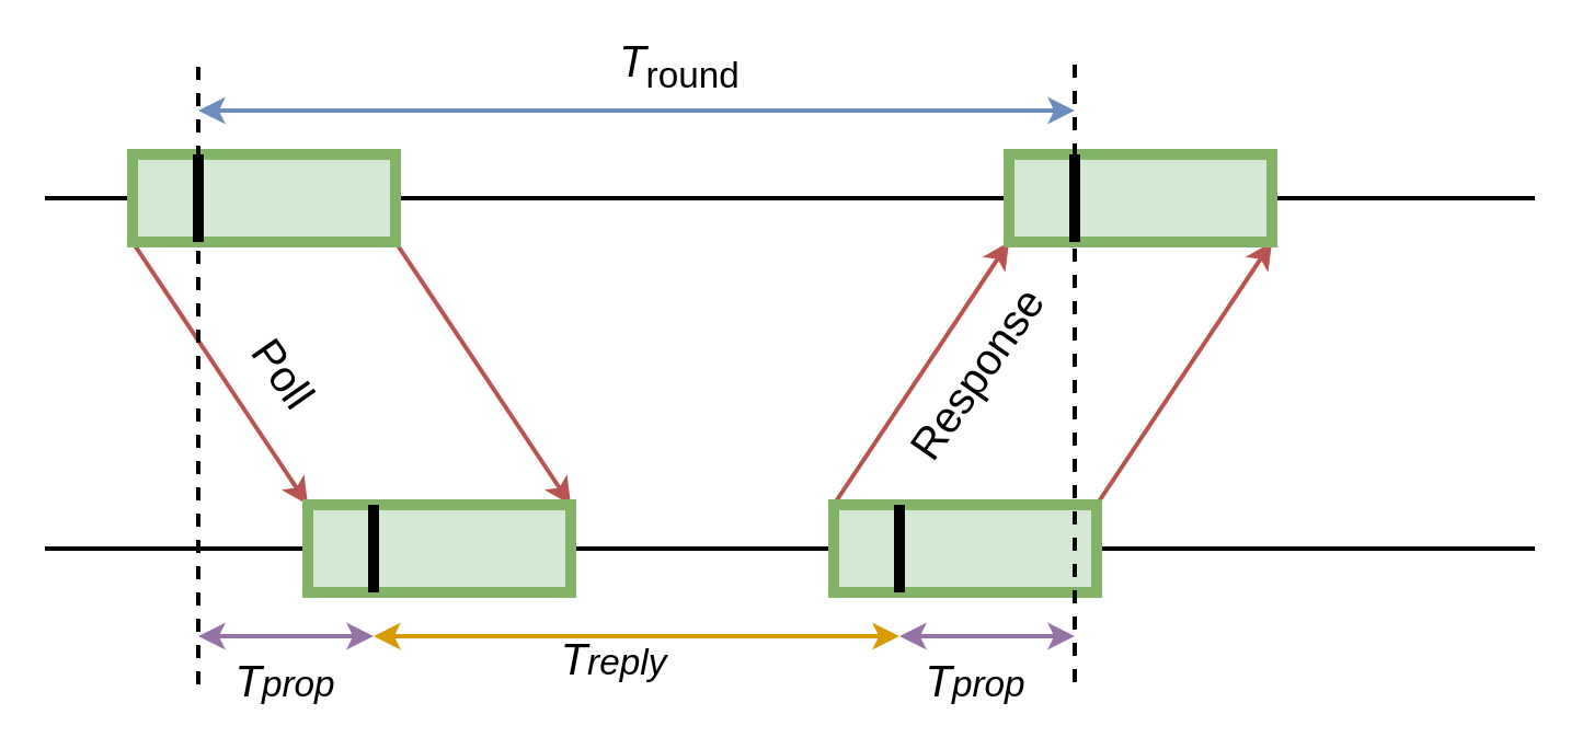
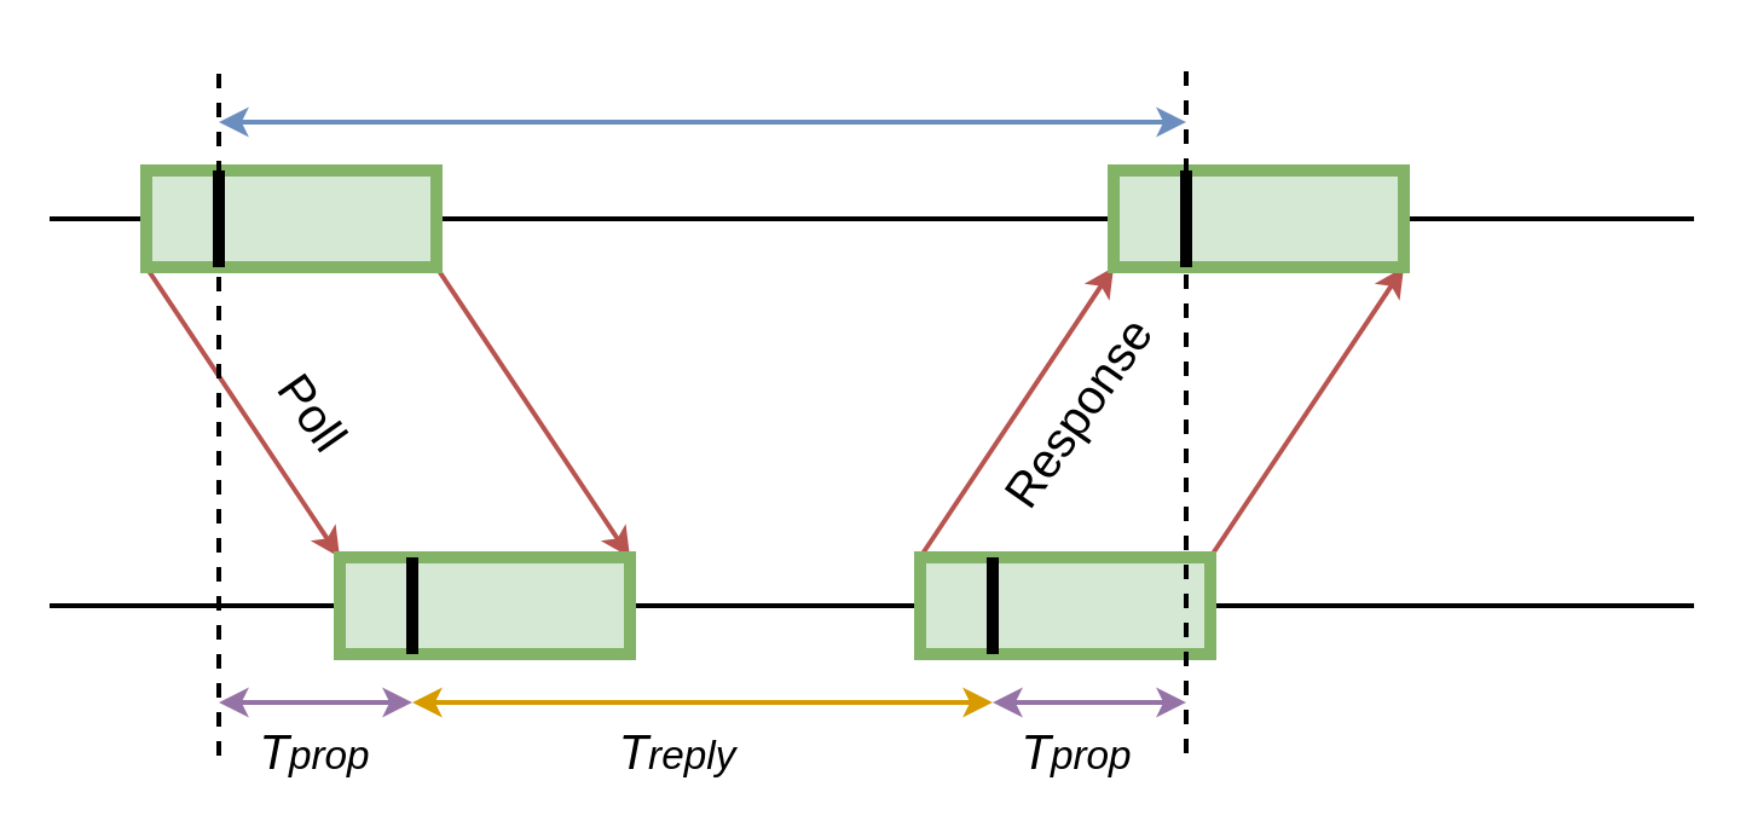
- <mxCell id="23" value="&lt;i&gt;T&lt;/i&gt;&lt;sub&gt;round&lt;/sub&gt;" style="text;html=1;strokeColor=none;fillColor=none;align=center;verticalAlign=middle;whiteSpace=wrap;rounded=0;fontSize=20;" parent="1" vertex="1"><mxGeometry x="270" y="20" width="80" height="20" as="geometry" /></mxCell>
- <mxCell id="25" value="&lt;i&gt;T&lt;span style=&quot;font-size: 16.667px&quot;&gt;reply&lt;/span&gt;&lt;/i&gt;" style="text;html=1;strokeColor=none;fillColor=none;align=center;verticalAlign=middle;whiteSpace=wrap;rounded=0;fontSize=20;" parent="1" vertex="1"><mxGeometry x="240" y="290" width="80" height="20" as="geometry" /></mxCell>
+ <mxCell id="25" value="&lt;i&gt;T&lt;span style=&quot;font-size: 16.667px&quot;&gt;reply&lt;/span&gt;&lt;/i&gt;" style="text;html=1;strokeColor=none;fillColor=none;align=center;verticalAlign=middle;whiteSpace=wrap;rounded=0;fontSize=20;" parent="1" vertex="1"><mxGeometry x="240" y="300" width="80" height="20" as="geometry" /></mxCell>
